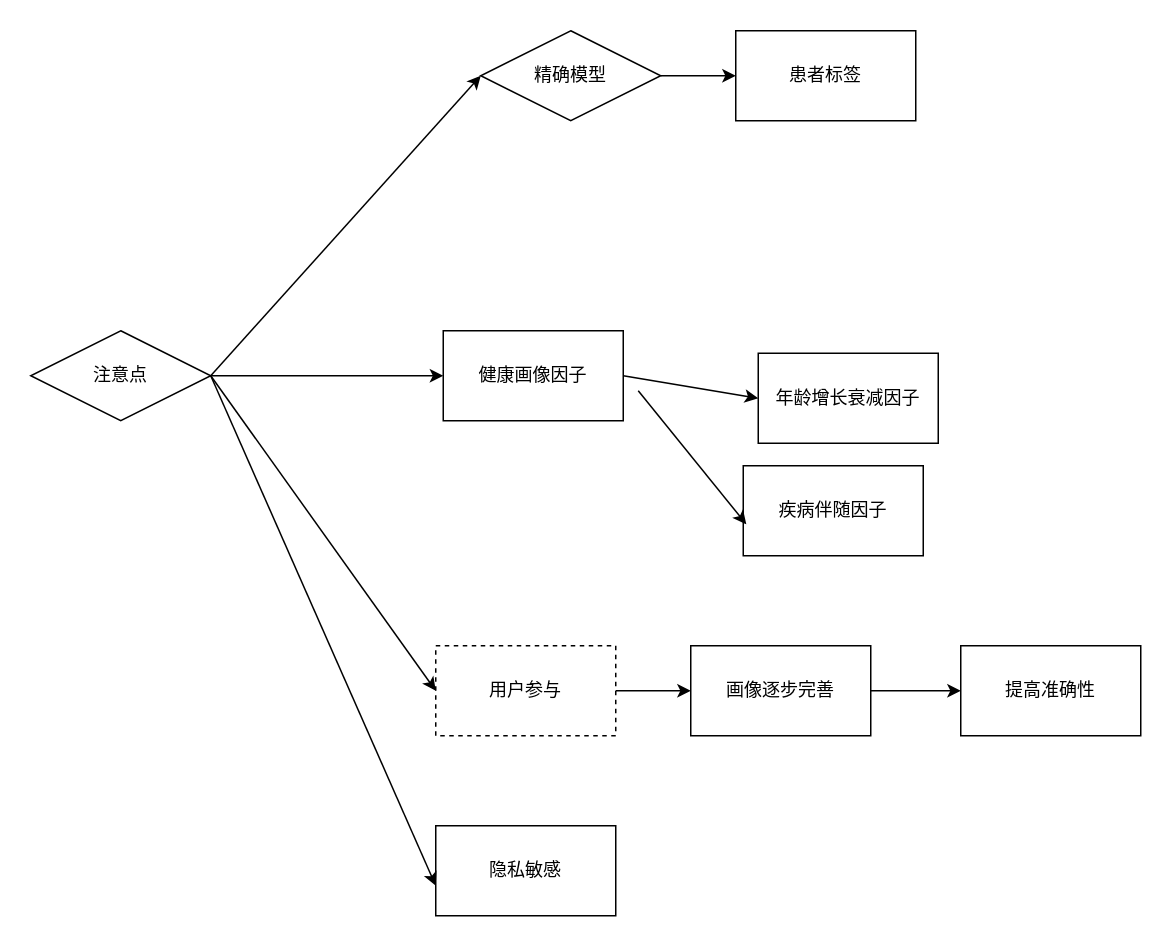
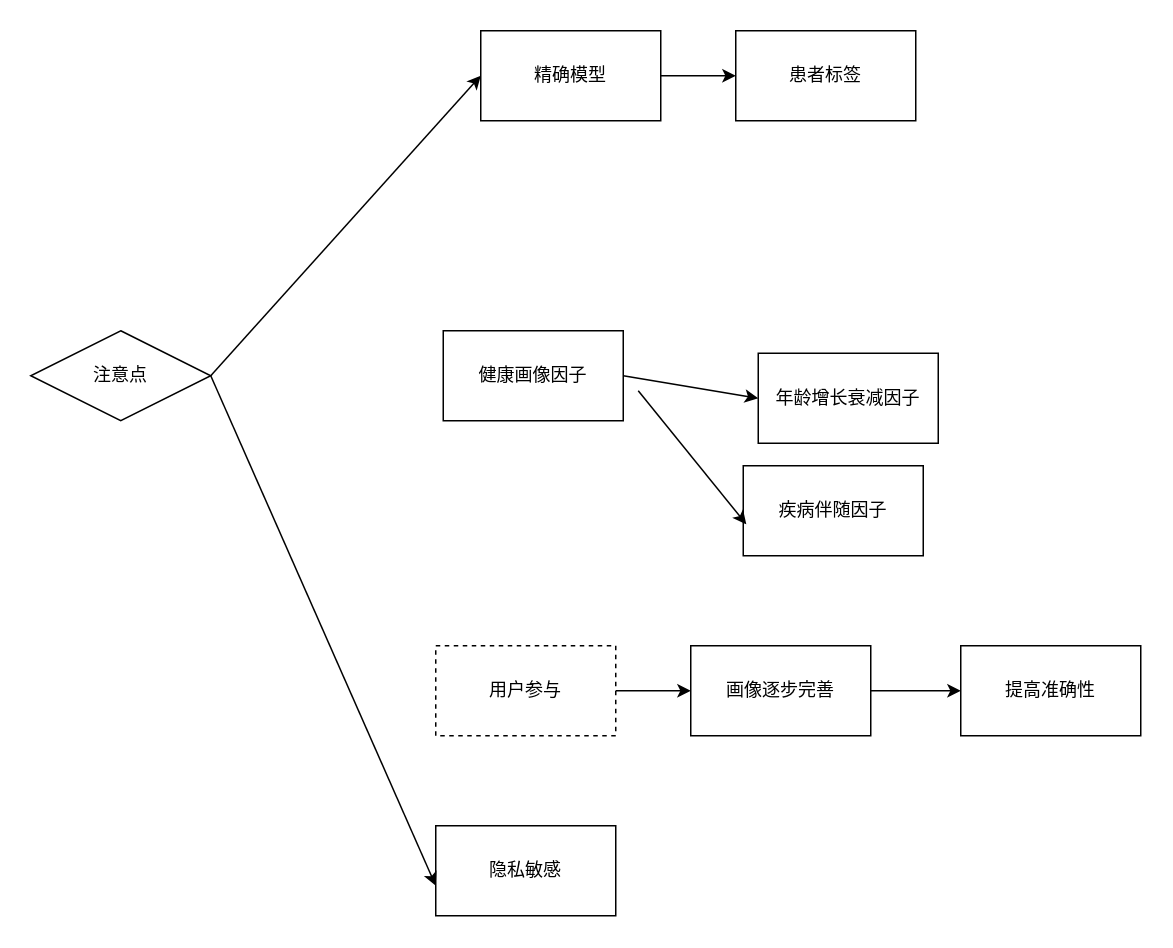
- <mxCell id="7" value="精确模型" style="rhombus;whiteSpace=wrap;html=1;" vertex="1" parent="1"><mxGeometry x="320" y="20" width="120" height="60" as="geometry" /></mxCell>
+ <mxCell id="7" value="精确模型" style="rounded=0;whiteSpace=wrap;html=1;" vertex="1" parent="1"><mxGeometry x="320" y="20" width="120" height="60" as="geometry" /></mxCell>
- <mxCell id="18" value="" style="endArrow=classic;html=1;exitX=1;exitY=0.5;exitDx=0;exitDy=0;entryX=0;entryY=0.5;entryDx=0;entryDy=0;" edge="1" parent="1" source="16" target="2"><mxGeometry width="50" height="50" relative="1" as="geometry"><mxPoint x="150" y="260" as="sourcePoint" /><mxPoint x="330" y="60" as="targetPoint" /></mxGeometry></mxCell>
- <mxCell id="19" value="" style="endArrow=classic;html=1;exitX=1;exitY=0.5;exitDx=0;exitDy=0;entryX=0;entryY=0.5;entryDx=0;entryDy=0;" edge="1" parent="1" source="16" target="10"><mxGeometry width="50" height="50" relative="1" as="geometry"><mxPoint x="150" y="260" as="sourcePoint" /><mxPoint x="305" y="260" as="targetPoint" /></mxGeometry></mxCell>
